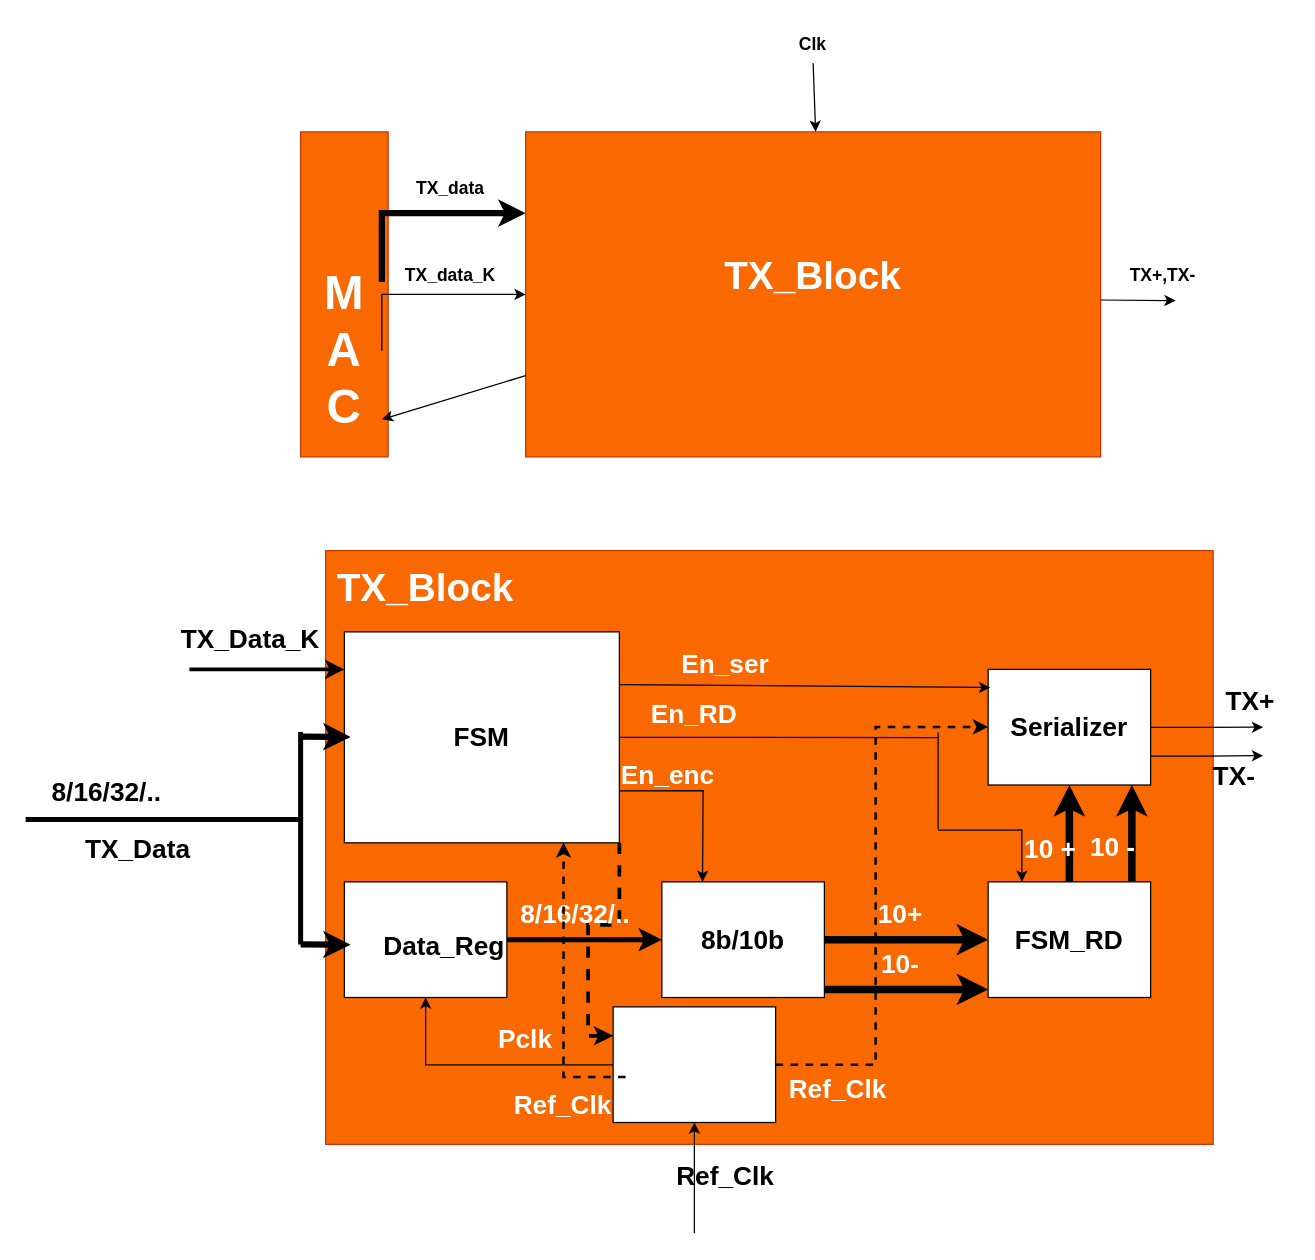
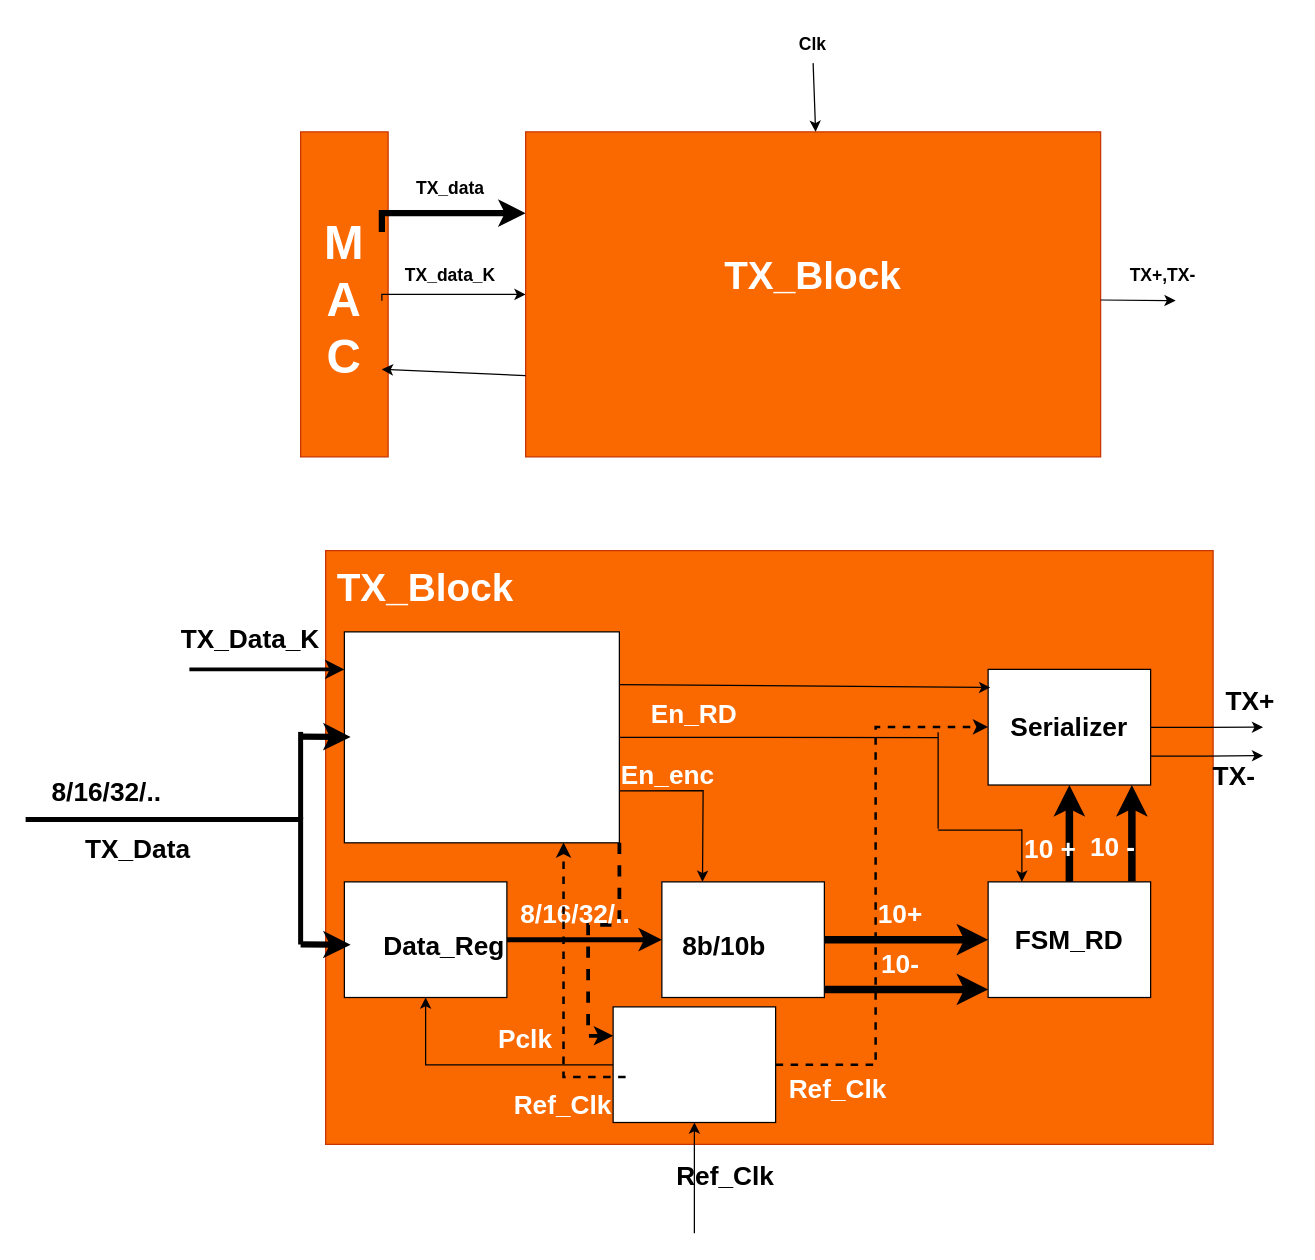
- <mxCell id="5" value="&lt;b style=&quot;font-size: 38px;&quot;&gt;&lt;font color=&quot;#ffffff&quot;&gt;M&lt;br&gt;A&lt;br&gt;C&lt;/font&gt;&lt;/b&gt;" style="text;strokeColor=none;align=center;fillColor=none;html=1;verticalAlign=middle;whiteSpace=wrap;rounded=0;" parent="1" vertex="1"><mxGeometry x="245" y="225" width="60" height="110" as="geometry" /></mxCell>
+ <mxCell id="5" value="&lt;b style=&quot;font-size: 38px;&quot;&gt;&lt;font color=&quot;#ffffff&quot;&gt;M&lt;br&gt;A&lt;br&gt;C&lt;/font&gt;&lt;/b&gt;" style="text;strokeColor=none;align=center;fillColor=none;html=1;verticalAlign=middle;whiteSpace=wrap;rounded=0;" parent="1" vertex="1"><mxGeometry x="245" y="185" width="60" height="110" as="geometry" /></mxCell>
- <mxCell id="57" value="&lt;b&gt;&lt;font color=&quot;#ffffff&quot; style=&quot;font-size: 21px;&quot;&gt;En_ser&lt;/font&gt;&lt;/b&gt;" style="text;strokeColor=none;align=center;fillColor=none;html=1;verticalAlign=middle;whiteSpace=wrap;rounded=0;" parent="1" vertex="1"><mxGeometry x="550" y="515" width="60" height="30" as="geometry" /></mxCell>
- <mxCell id="19" value="&lt;b&gt;&lt;font style=&quot;font-size: 21px;&quot;&gt;FSM&lt;/font&gt;&lt;/b&gt;" style="text;strokeColor=none;align=center;fillColor=none;html=1;verticalAlign=middle;whiteSpace=wrap;rounded=0;" parent="1" vertex="1"><mxGeometry x="355" y="574.38" width="60" height="30" as="geometry" /></mxCell>
- <mxCell id="33" value="&lt;b&gt;&lt;font style=&quot;font-size: 21px;&quot;&gt;8b/10b&lt;/font&gt;&lt;/b&gt;" style="text;strokeColor=none;align=center;fillColor=none;html=1;verticalAlign=middle;whiteSpace=wrap;rounded=0;" parent="1" vertex="1"><mxGeometry x="564" y="736.25" width="60" height="30" as="geometry" /></mxCell>
+ <mxCell id="33" value="&lt;b&gt;&lt;font style=&quot;font-size: 21px;&quot;&gt;8b/10b&lt;/font&gt;&lt;/b&gt;" style="text;strokeColor=none;align=center;fillColor=none;html=1;verticalAlign=middle;whiteSpace=wrap;rounded=0;" parent="1" vertex="1"><mxGeometry x="549" y="741.25" width="60" height="30" as="geometry" /></mxCell>
